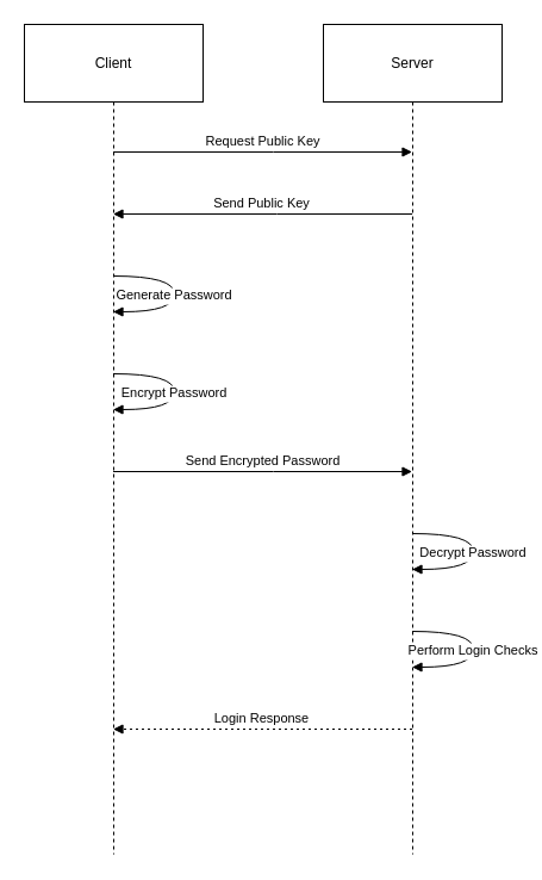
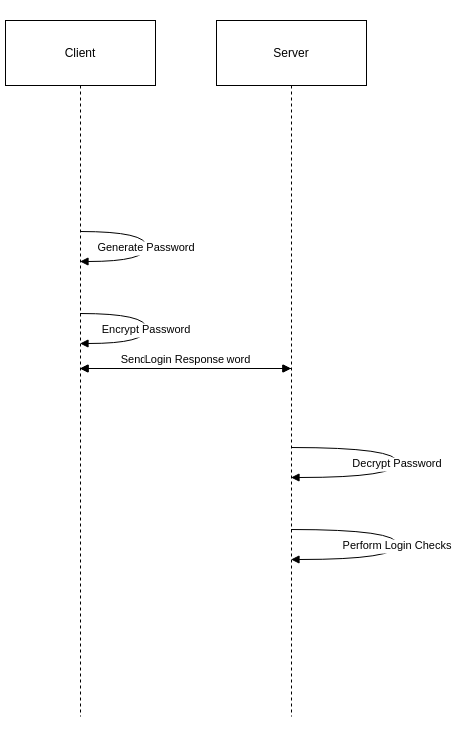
- <mxCell id="2" value="Client" style="shape=umlLifeline;perimeter=lifelinePerimeter;whiteSpace=wrap;container=1;dropTarget=0;collapsible=0;recursiveResize=0;outlineConnect=0;portConstraint=eastwest;newEdgeStyle={&quot;edgeStyle&quot;:&quot;elbowEdgeStyle&quot;,&quot;elbow&quot;:&quot;vertical&quot;,&quot;curved&quot;:0,&quot;rounded&quot;:0};size=65;" vertex="1" parent="1"><mxGeometry width="150" height="696" as="geometry" x="20" y="20" /></mxCell>
+ <mxCell id="2" value="Client" style="shape=umlLifeline;perimeter=lifelinePerimeter;whiteSpace=wrap;container=1;dropTarget=0;collapsible=0;recursiveResize=0;outlineConnect=0;portConstraint=eastwest;newEdgeStyle={&quot;edgeStyle&quot;:&quot;elbowEdgeStyle&quot;,&quot;elbow&quot;:&quot;vertical&quot;,&quot;curved&quot;:0,&quot;rounded&quot;:0};size=65;" vertex="1" parent="1"><mxGeometry x="5" y="20" width="150" height="696" as="geometry" /></mxCell>
- <mxCell id="3" value="Server" style="shape=umlLifeline;perimeter=lifelinePerimeter;whiteSpace=wrap;container=1;dropTarget=0;collapsible=0;recursiveResize=0;outlineConnect=0;portConstraint=eastwest;newEdgeStyle={&quot;edgeStyle&quot;:&quot;elbowEdgeStyle&quot;,&quot;elbow&quot;:&quot;vertical&quot;,&quot;curved&quot;:0,&quot;rounded&quot;:0};size=65;" vertex="1" parent="1"><mxGeometry x="271" width="150" height="696" as="geometry" y="20" /></mxCell>
+ <mxCell id="3" value="Server" style="shape=umlLifeline;perimeter=lifelinePerimeter;whiteSpace=wrap;container=1;dropTarget=0;collapsible=0;recursiveResize=0;outlineConnect=0;portConstraint=eastwest;newEdgeStyle={&quot;edgeStyle&quot;:&quot;elbowEdgeStyle&quot;,&quot;elbow&quot;:&quot;vertical&quot;,&quot;curved&quot;:0,&quot;rounded&quot;:0};size=65;" vertex="1" parent="1"><mxGeometry x="216" y="20" width="150" height="696" as="geometry" /></mxCell>
